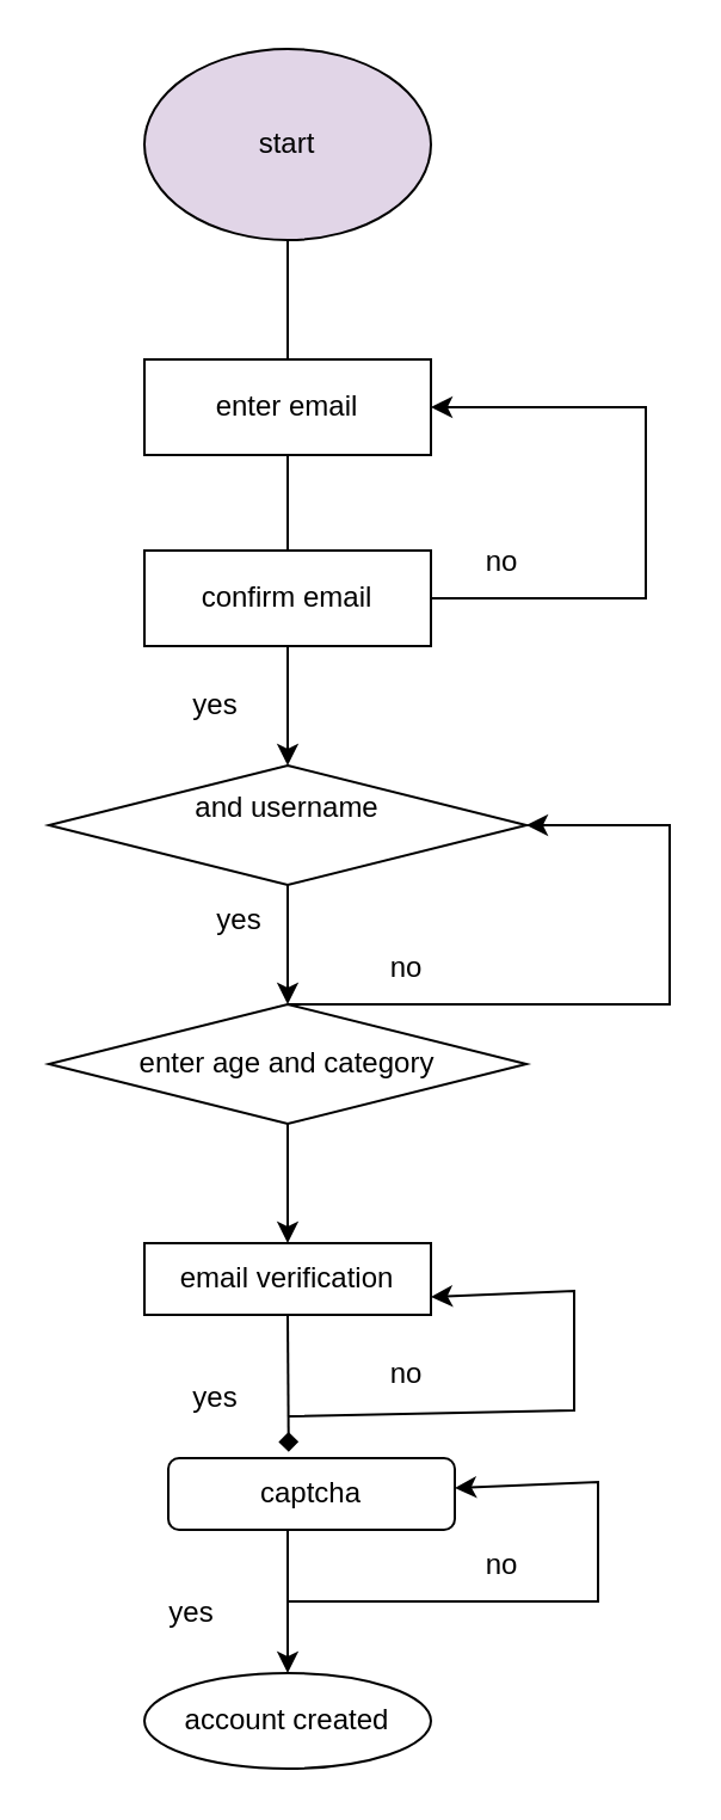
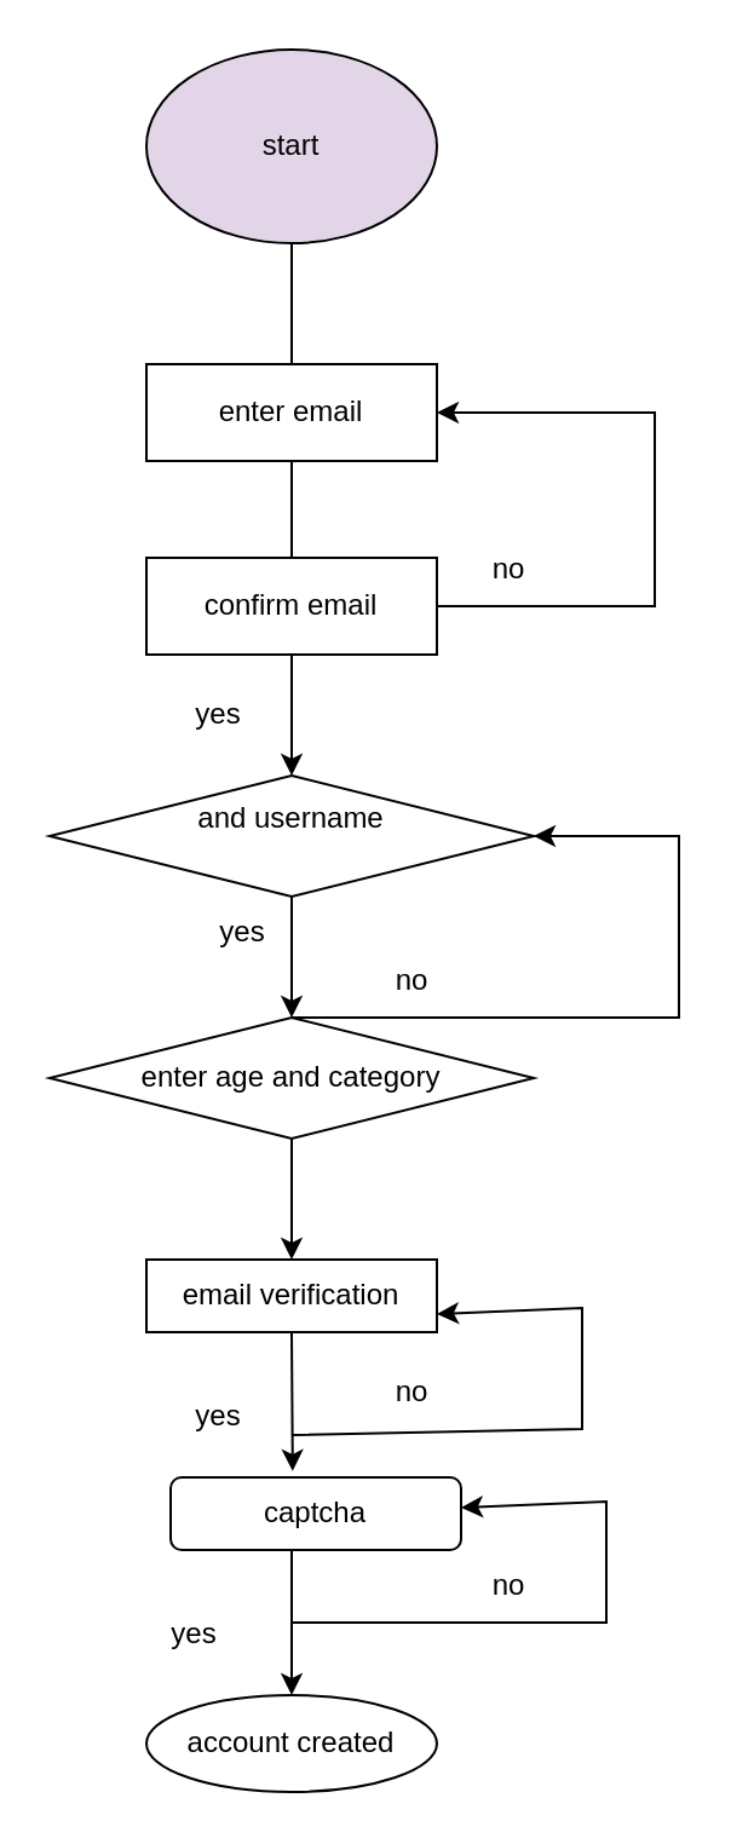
- <mxCell id="19" value="" style="endArrow=diamond;html=1;rounded=0;exitX=0.5;exitY=1;exitDx=0;exitDy=0;entryX=0.42;entryY=-0.087;entryDx=0;entryDy=0;entryPerimeter=0;" edge="1" parent="1" source="18" target="20"><mxGeometry width="50" height="50" relative="1" as="geometry"><mxPoint x="120" y="560" as="sourcePoint" /><mxPoint x="120" y="590" as="targetPoint" /></mxGeometry></mxCell>
+ <mxCell id="19" value="" style="endArrow=classic;html=1;rounded=0;exitX=0.5;exitY=1;exitDx=0;exitDy=0;entryX=0.42;entryY=-0.087;entryDx=0;entryDy=0;entryPerimeter=0;" edge="1" parent="1" source="18" target="20"><mxGeometry width="50" height="50" relative="1" as="geometry"><mxPoint x="120" y="560" as="sourcePoint" /><mxPoint x="120" y="590" as="targetPoint" /></mxGeometry></mxCell>
